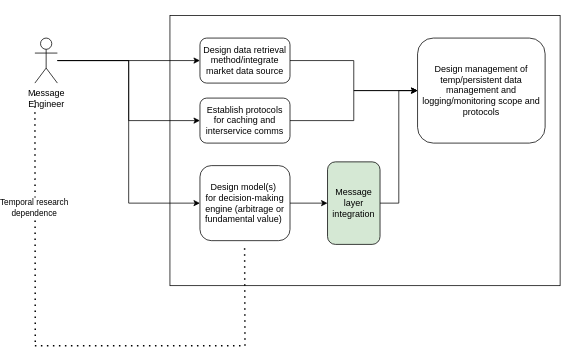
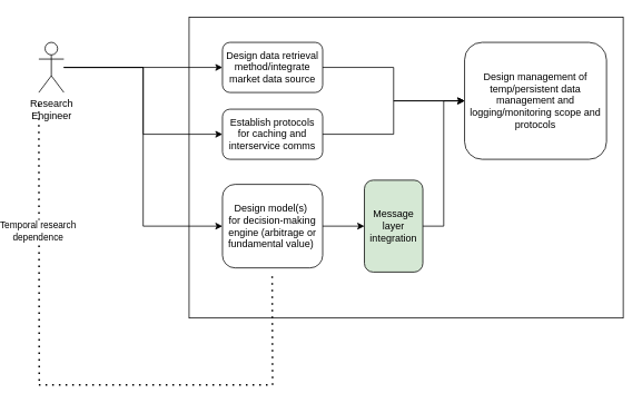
- <mxCell id="6" value="Message &lt;br&gt;Engineer" style="shape=umlActor;verticalLabelPosition=bottom;verticalAlign=top;html=1;outlineConnect=0;" vertex="1" parent="1"><mxGeometry x="20" y="50" width="30" height="60" as="geometry" /></mxCell>
+ <mxCell id="6" value="Research &lt;br&gt;Engineer" style="shape=umlActor;verticalLabelPosition=bottom;verticalAlign=top;html=1;outlineConnect=0;" vertex="1" parent="1"><mxGeometry x="20" y="50" width="30" height="60" as="geometry" /></mxCell>
